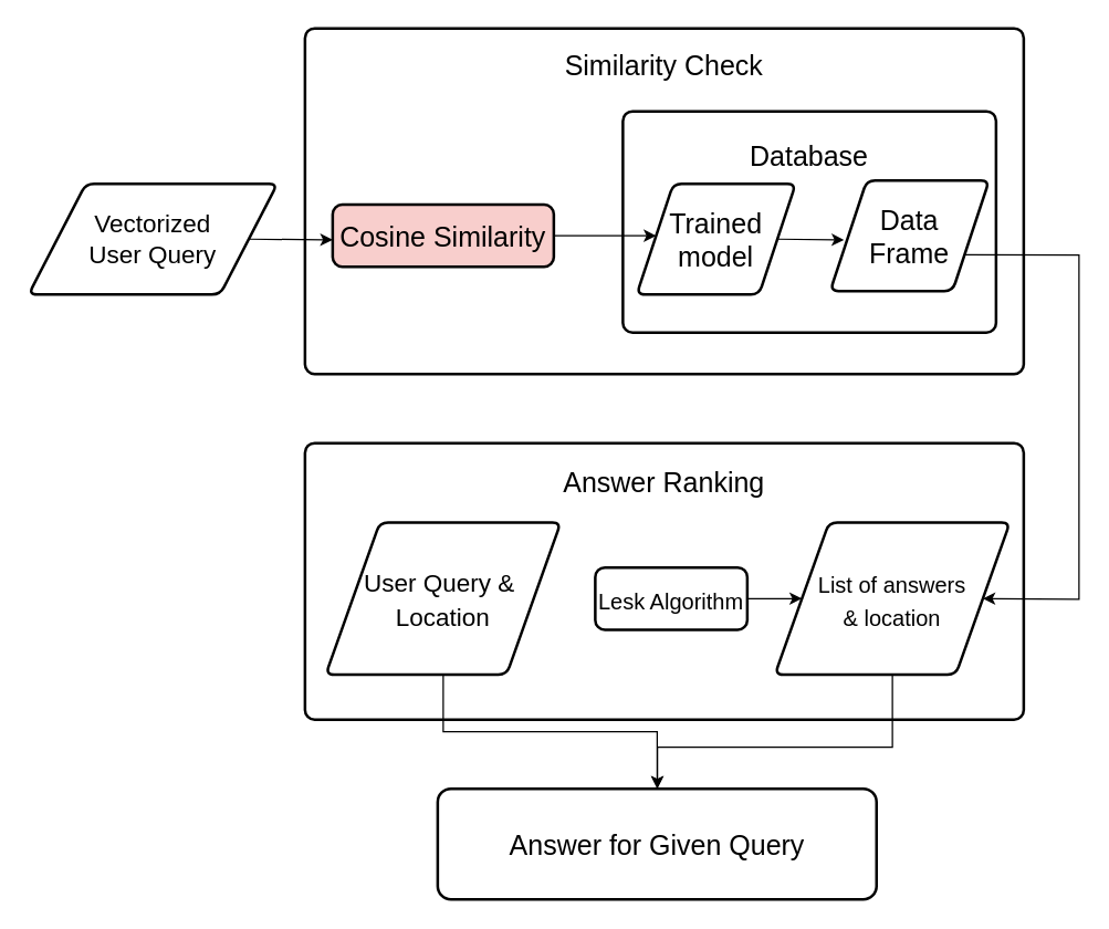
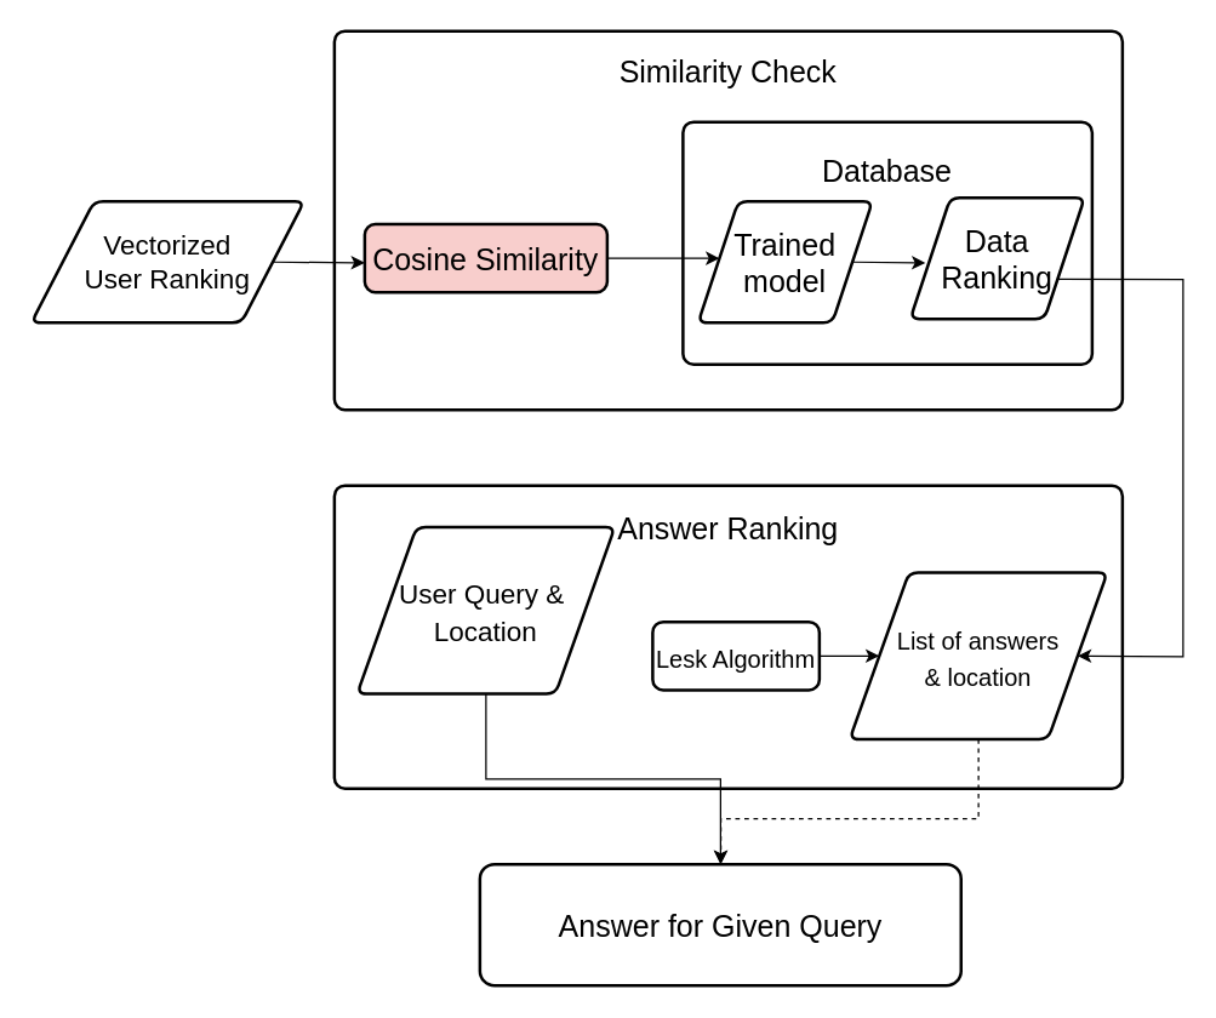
- <mxCell id="8" value="Data&lt;br&gt;Frame" style="shape=parallelogram;html=1;strokeWidth=2;perimeter=parallelogramPerimeter;whiteSpace=wrap;rounded=1;arcSize=12;size=0.23;fontSize=20;" vertex="1" parent="1"><mxGeometry x="600" y="130" width="115" height="80" as="geometry" /></mxCell>
+ <mxCell id="8" value="Data&lt;br&gt;Ranking" style="shape=parallelogram;html=1;strokeWidth=2;perimeter=parallelogramPerimeter;whiteSpace=wrap;rounded=1;arcSize=12;size=0.23;fontSize=20;" vertex="1" parent="1"><mxGeometry x="600" y="130" width="115" height="80" as="geometry" /></mxCell>
- <mxCell id="3" value="&lt;font style=&quot;font-size: 18px;&quot;&gt;Vectorized&lt;br&gt;User Query&lt;/font&gt;" style="shape=parallelogram;html=1;strokeWidth=2;perimeter=parallelogramPerimeter;whiteSpace=wrap;rounded=1;arcSize=12;size=0.23;" vertex="1" parent="1"><mxGeometry x="20" y="132.5" width="180" height="80" as="geometry" /></mxCell>
+ <mxCell id="3" value="&lt;font style=&quot;font-size: 18px;&quot;&gt;Vectorized&lt;br&gt;User Ranking&lt;/font&gt;" style="shape=parallelogram;html=1;strokeWidth=2;perimeter=parallelogramPerimeter;whiteSpace=wrap;rounded=1;arcSize=12;size=0.23;" vertex="1" parent="1"><mxGeometry x="20" y="132.5" width="180" height="80" as="geometry" /></mxCell>
- <mxCell id="17" value="&lt;font style=&quot;font-size: 18px;&quot;&gt;User Query &amp;amp;&amp;nbsp;&lt;br&gt;Location&lt;/font&gt;" style="shape=parallelogram;html=1;strokeWidth=2;perimeter=parallelogramPerimeter;whiteSpace=wrap;rounded=1;arcSize=12;size=0.23;fontSize=20;" vertex="1" parent="1"><mxGeometry x="235" y="377.5" width="170" height="110" as="geometry" /></mxCell>
+ <mxCell id="17" value="&lt;font style=&quot;font-size: 18px;&quot;&gt;User Query &amp;amp;&amp;nbsp;&lt;br&gt;Location&lt;/font&gt;" style="shape=parallelogram;html=1;strokeWidth=2;perimeter=parallelogramPerimeter;whiteSpace=wrap;rounded=1;arcSize=12;size=0.23;fontSize=20;" vertex="1" parent="1"><mxGeometry x="235" y="347.5" width="170" height="110" as="geometry" /></mxCell>
- <mxCell id="13" value="" style="edgeStyle=orthogonalEdgeStyle;rounded=0;orthogonalLoop=1;jettySize=auto;html=1;fontSize=18;" edge="1" parent="1" source="14" target="19"><mxGeometry relative="1" as="geometry"><Array as="points"><mxPoint x="645" y="540" /><mxPoint x="475" y="540" /></Array></mxGeometry></mxCell>
+ <mxCell id="13" value="" style="edgeStyle=orthogonalEdgeStyle;rounded=0;orthogonalLoop=1;jettySize=auto;html=1;fontSize=18;dashed=1;" edge="1" parent="1" source="14" target="19"><mxGeometry relative="1" as="geometry"><Array as="points"><mxPoint x="645" y="540" /><mxPoint x="475" y="540" /></Array></mxGeometry></mxCell>
